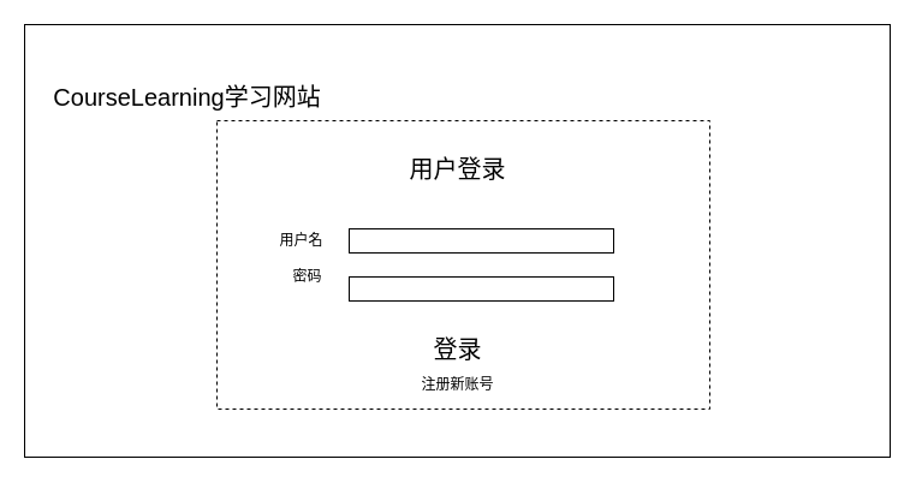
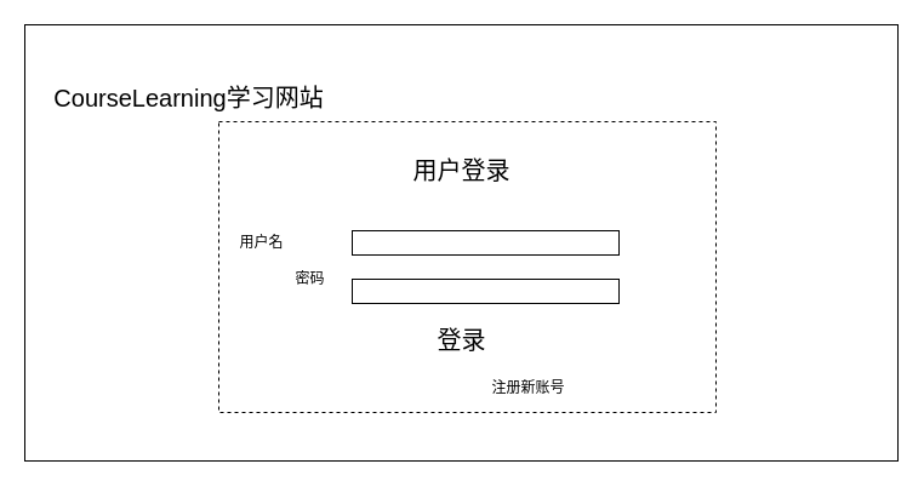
- <mxCell id="5" value="用户名" style="text;html=1;resizable=0;autosize=1;align=center;verticalAlign=middle;points=[];fillColor=none;strokeColor=none;rounded=0;" vertex="1" parent="1"><mxGeometry x="225" y="190" width="50" height="20" as="geometry" /></mxCell>
+ <mxCell id="5" value="用户名" style="text;html=1;resizable=0;autosize=1;align=center;verticalAlign=middle;points=[];fillColor=none;strokeColor=none;rounded=0;" vertex="1" parent="1"><mxGeometry x="190" y="190" width="50" height="20" as="geometry" /></mxCell>
- <mxCell id="11" value="&lt;font style=&quot;font-size: 20px&quot;&gt;登录&lt;/font&gt;" style="text;html=1;resizable=0;autosize=1;align=center;verticalAlign=middle;points=[];fillColor=none;strokeColor=none;rounded=0;" vertex="1" parent="1"><mxGeometry x="350" y="280" width="60" height="20" as="geometry" /></mxCell>
+ <mxCell id="11" value="&lt;font style=&quot;font-size: 20px&quot;&gt;登录&lt;/font&gt;" style="text;html=1;resizable=0;autosize=1;align=center;verticalAlign=middle;points=[];fillColor=none;strokeColor=none;rounded=0;" vertex="1" parent="1"><mxGeometry x="350" y="270" width="60" height="20" as="geometry" /></mxCell>
- <mxCell id="9" value="注册新账号" style="text;html=1;resizable=0;autosize=1;align=center;verticalAlign=middle;points=[];fillColor=none;strokeColor=none;rounded=0;" vertex="1" parent="1"><mxGeometry x="340" y="310" width="80" height="20" as="geometry" /></mxCell>
+ <mxCell id="9" value="注册新账号" style="text;html=1;resizable=0;autosize=1;align=center;verticalAlign=middle;points=[];fillColor=none;strokeColor=none;rounded=0;" vertex="1" parent="1"><mxGeometry x="395" y="310" width="80" height="20" as="geometry" /></mxCell>
